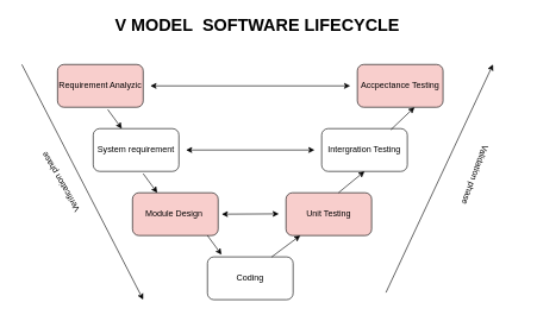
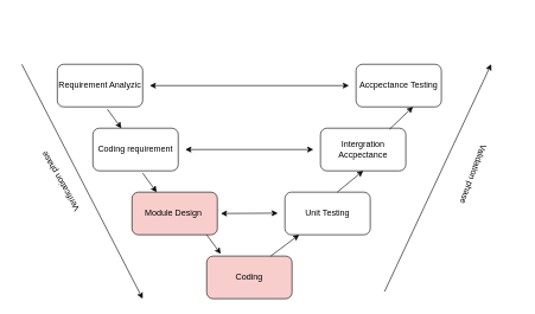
- <mxCell id="22" value="&lt;h1&gt;&lt;b&gt;V MODEL&amp;nbsp; SOFTWARE LIFECYCLE&lt;/b&gt;&lt;/h1&gt;" style="text;html=1;strokeColor=none;fillColor=none;align=center;verticalAlign=middle;whiteSpace=wrap;rounded=0;" vertex="1" parent="1"><mxGeometry x="150" y="20" width="420" height="30" as="geometry" /></mxCell>
- <mxCell id="2" value="Requirement Analyzic" style="rounded=1;whiteSpace=wrap;html=1;fillColor=#f8cecc;" vertex="1" parent="1"><mxGeometry x="80" y="90" width="120" height="60" as="geometry" /></mxCell>
+ <mxCell id="2" value="Requirement Analyzic" style="rounded=1;whiteSpace=wrap;html=1;" vertex="1" parent="1"><mxGeometry x="80" y="90" width="120" height="60" as="geometry" /></mxCell>
- <mxCell id="8" value="Accpectance Testing" style="rounded=1;whiteSpace=wrap;html=1;fillColor=#f8cecc;" vertex="1" parent="1"><mxGeometry x="500" y="90" width="120" height="60" as="geometry" /></mxCell>
+ <mxCell id="8" value="Accpectance Testing" style="rounded=1;whiteSpace=wrap;html=1;" vertex="1" parent="1"><mxGeometry x="500" y="90" width="120" height="60" as="geometry" /></mxCell>
- <mxCell id="3" value="System requirement" style="rounded=1;whiteSpace=wrap;html=1;" vertex="1" parent="1"><mxGeometry x="130" y="180" width="120" height="60" as="geometry" /></mxCell>
+ <mxCell id="3" value="Coding requirement" style="rounded=1;whiteSpace=wrap;html=1;" vertex="1" parent="1"><mxGeometry x="130" y="180" width="120" height="60" as="geometry" /></mxCell>
- <mxCell id="7" value="Intergration Testing" style="rounded=1;whiteSpace=wrap;html=1;" vertex="1" parent="1"><mxGeometry x="450" y="180" width="120" height="60" as="geometry" /></mxCell>
+ <mxCell id="7" value="Intergration Accpectance" style="rounded=1;whiteSpace=wrap;html=1;" vertex="1" parent="1"><mxGeometry x="450" y="180" width="120" height="60" as="geometry" /></mxCell>
- <mxCell id="6" value="Unit Testing" style="rounded=1;whiteSpace=wrap;html=1;fillColor=#f8cecc;" vertex="1" parent="1"><mxGeometry x="400" y="270" width="120" height="60" as="geometry" /></mxCell>
+ <mxCell id="6" value="Unit Testing" style="rounded=1;whiteSpace=wrap;html=1;" vertex="1" parent="1"><mxGeometry x="400" y="270" width="120" height="60" as="geometry" /></mxCell>
- <mxCell id="5" value="Coding" style="rounded=1;whiteSpace=wrap;html=1;" vertex="1" parent="1"><mxGeometry x="290" y="360" width="120" height="60" as="geometry" /></mxCell>
+ <mxCell id="5" value="Coding" style="rounded=1;whiteSpace=wrap;html=1;fillColor=#f8cecc;" vertex="1" parent="1"><mxGeometry x="290" y="360" width="120" height="60" as="geometry" /></mxCell>
